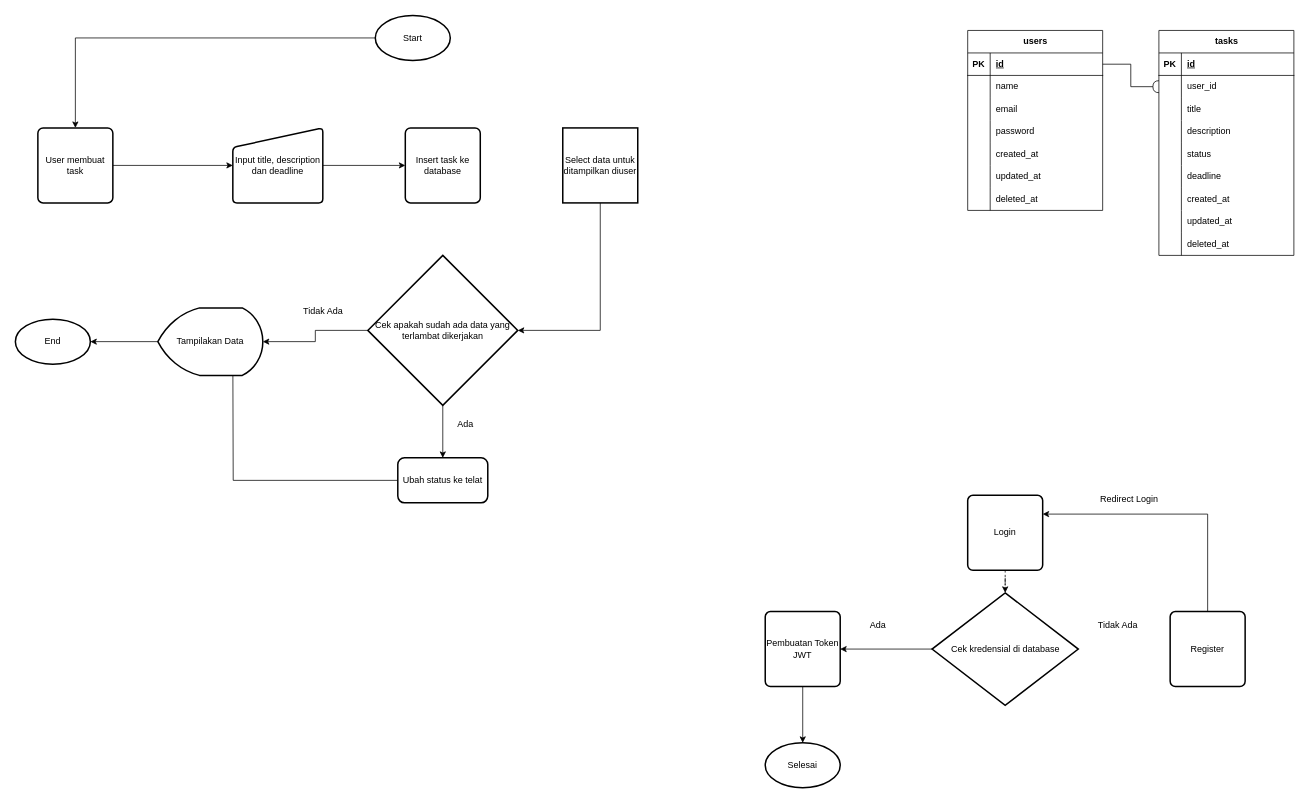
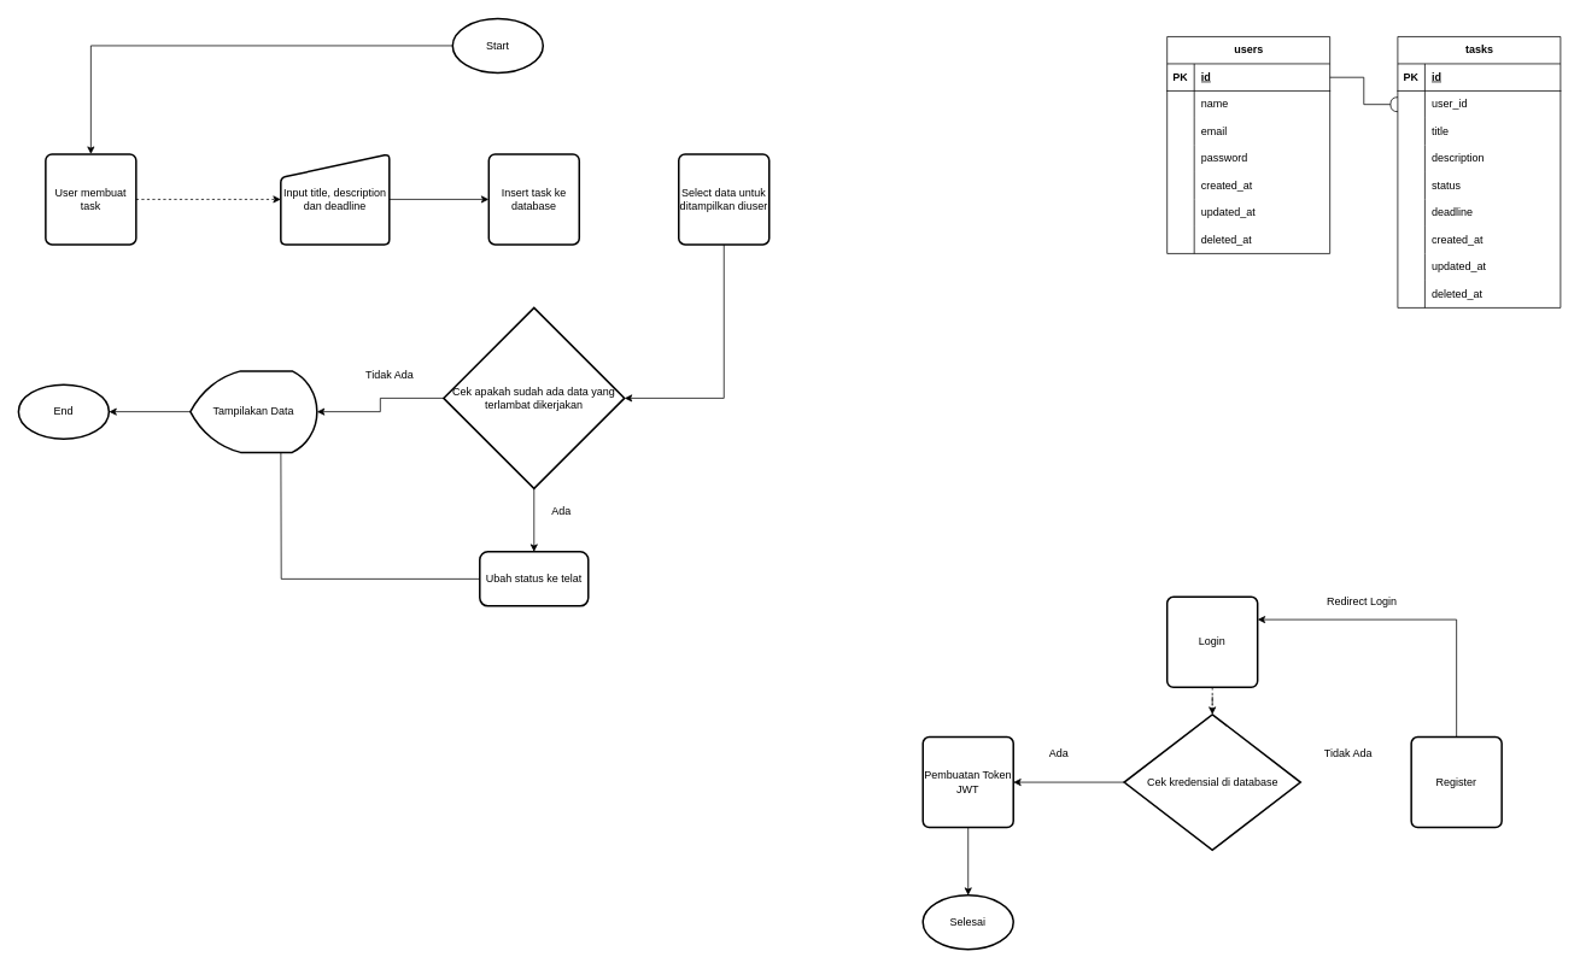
- <mxCell id="67" style="edgeStyle=orthogonalEdgeStyle;rounded=0;orthogonalLoop=1;jettySize=auto;html=1;" edge="1" parent="1" source="68" target="70"><mxGeometry relative="1" as="geometry" /></mxCell>
+ <mxCell id="67" style="edgeStyle=orthogonalEdgeStyle;rounded=0;orthogonalLoop=1;jettySize=auto;html=1;dashed=1;" edge="1" parent="1" source="68" target="70"><mxGeometry relative="1" as="geometry" /></mxCell>
- <mxCell id="76" value="Select data untuk ditampilkan diuser" style="whiteSpace=wrap;html=1;absoluteArcSize=1;arcSize=14;strokeWidth=2;rounded=0;" vertex="1" parent="1"><mxGeometry x="750" y="170" width="100" height="100" as="geometry" /></mxCell>
+ <mxCell id="76" value="Select data untuk ditampilkan diuser" style="rounded=1;whiteSpace=wrap;html=1;absoluteArcSize=1;arcSize=14;strokeWidth=2;" vertex="1" parent="1"><mxGeometry x="750" y="170" width="100" height="100" as="geometry" /></mxCell>
